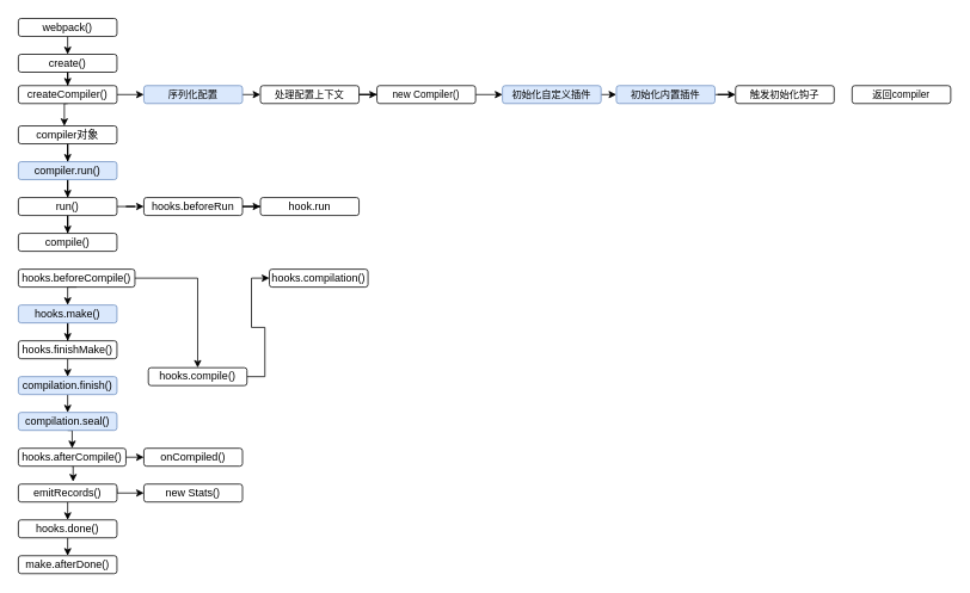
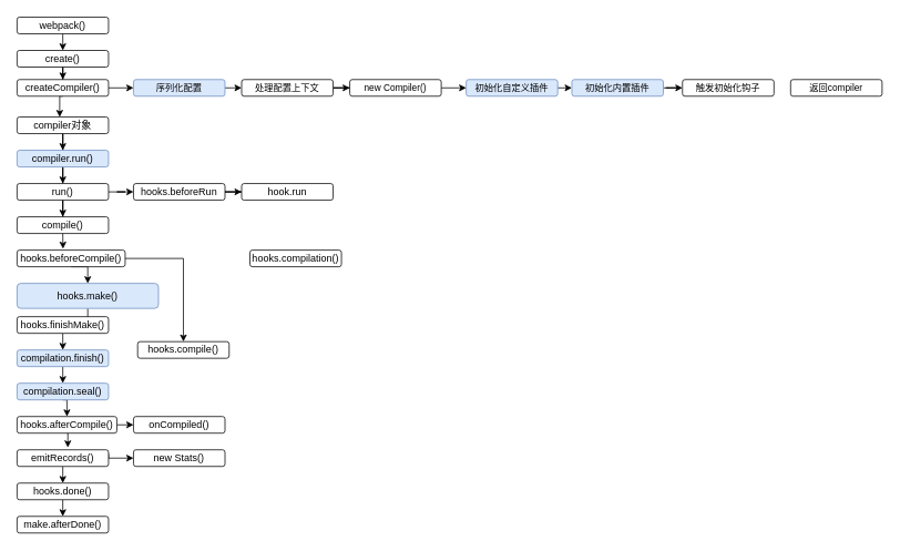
+ <mxCell id="28" style="edgeStyle=orthogonalEdgeStyle;rounded=0;orthogonalLoop=1;jettySize=auto;html=1;exitX=0.5;exitY=1;exitDx=0;exitDy=0;entryX=0.425;entryY=-0.079;entryDx=0;entryDy=0;entryPerimeter=0;fontSize=11;" parent="1" source="29" target="35" edge="1"><mxGeometry relative="1" as="geometry" /></mxCell>
- <mxCell id="39" value="hooks.make()" style="rounded=1;verticalAlign=middle;whiteSpace=wrap;html=1;fillColor=#dae8fc;strokeColor=#6c8ebf;" parent="1" vertex="1"><mxGeometry x="20" y="340" width="110" height="20" as="geometry" /></mxCell>
+ <mxCell id="39" value="hooks.make()" style="rounded=1;verticalAlign=middle;whiteSpace=wrap;html=1;fillColor=#dae8fc;strokeColor=#6c8ebf;" parent="1" vertex="1"><mxGeometry x="20" y="340" width="170" height="30" as="geometry" /></mxCell>
- <mxCell id="36" style="edgeStyle=orthogonalEdgeStyle;rounded=0;orthogonalLoop=1;jettySize=auto;html=1;exitX=1;exitY=0.5;exitDx=0;exitDy=0;entryX=0;entryY=0.5;entryDx=0;entryDy=0;fontSize=11;" parent="1" source="37" target="57" edge="1"><mxGeometry relative="1" as="geometry" /></mxCell>
